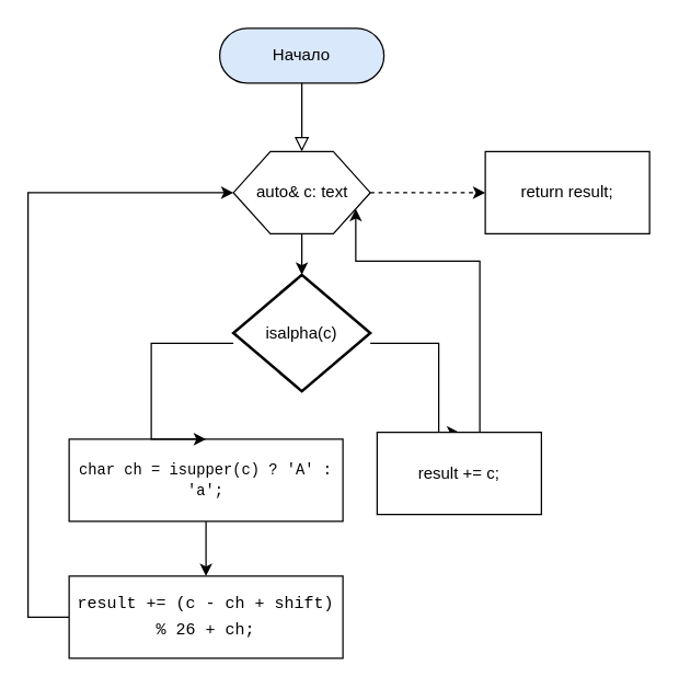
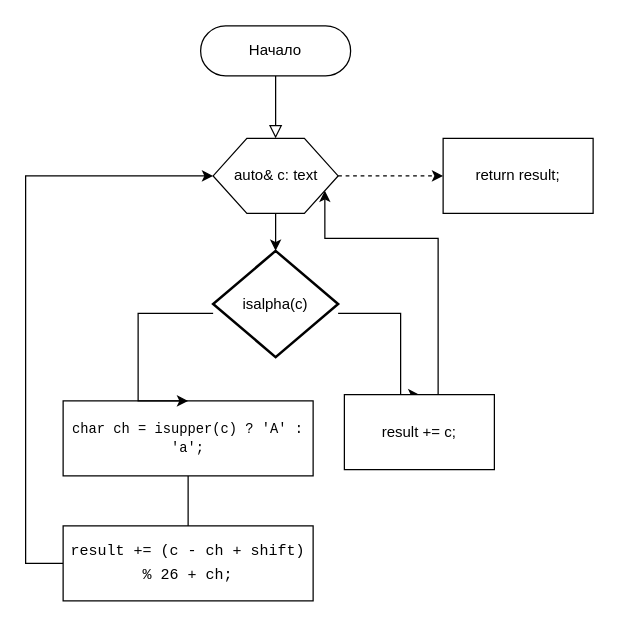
- <mxCell id="3" value="Начало" style="rounded=1;whiteSpace=wrap;html=1;fontSize=12;glass=0;strokeWidth=1;shadow=0;arcSize=50;fillColor=#dae8fc;" parent="1" vertex="1"><mxGeometry x="160" y="20" width="120" height="40" as="geometry" /></mxCell>
+ <mxCell id="3" value="Начало" style="rounded=1;whiteSpace=wrap;html=1;fontSize=12;glass=0;strokeWidth=1;shadow=0;arcSize=50;" parent="1" vertex="1"><mxGeometry x="160" y="20" width="120" height="40" as="geometry" /></mxCell>
- <mxCell id="6" style="edgeStyle=orthogonalEdgeStyle;rounded=0;orthogonalLoop=1;jettySize=auto;html=1;entryX=0.5;entryY=0;entryDx=0;entryDy=0;" edge="1" parent="1" source="7" target="9"><mxGeometry relative="1" as="geometry" /></mxCell>
+ <mxCell id="6" style="edgeStyle=orthogonalEdgeStyle;rounded=0;orthogonalLoop=1;jettySize=auto;html=1;entryX=0.5;entryY=0;entryDx=0;entryDy=0;endArrow=none;" edge="1" parent="1" source="7" target="9"><mxGeometry relative="1" as="geometry" /></mxCell>
